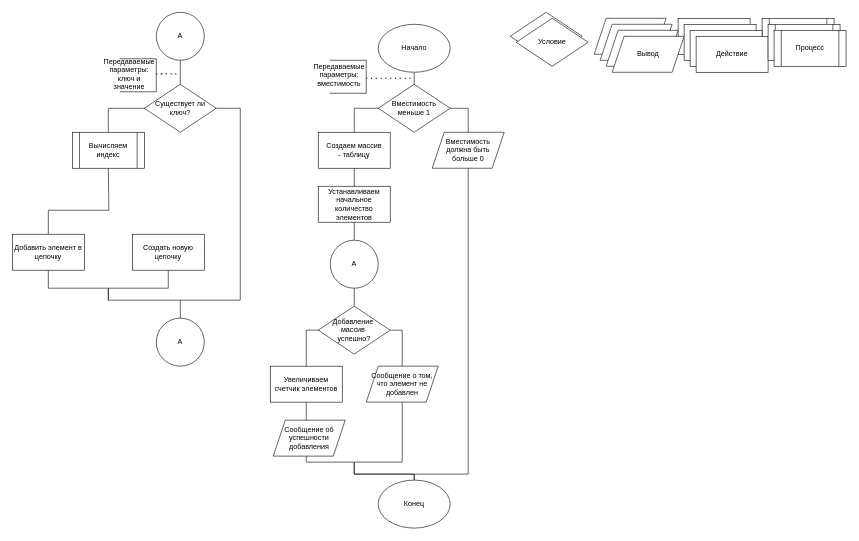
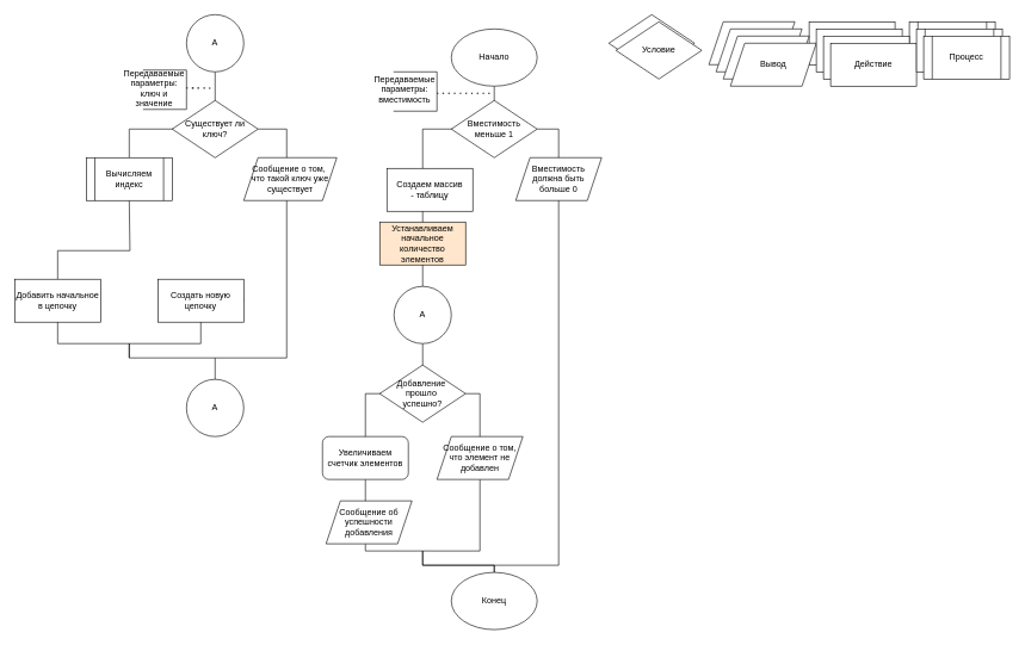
+ <mxCell id="40" value="Сообщение о том,&amp;nbsp;&lt;div&gt;что такой ключ уже существует&lt;/div&gt;" style="shape=parallelogram;perimeter=parallelogramPerimeter;whiteSpace=wrap;html=1;fixedSize=1;" vertex="1" parent="1"><mxGeometry x="340" y="220" width="130" height="60" as="geometry" /></mxCell>
- <mxCell id="23" value="Создаем массив&lt;div&gt;- таблицу&lt;/div&gt;" style="rounded=0;whiteSpace=wrap;html=1;" vertex="1" parent="1"><mxGeometry x="530" y="220" width="120" height="60" as="geometry" /></mxCell>
+ <mxCell id="23" value="Создаем массив&lt;div&gt;- таблицу&lt;/div&gt;" style="rounded=0;whiteSpace=wrap;html=1;" vertex="1" parent="1"><mxGeometry x="540" y="235" width="120" height="60" as="geometry" /></mxCell>
- <mxCell id="22" value="Устанавливаем начальное количество элементов" style="rounded=0;whiteSpace=wrap;html=1;" vertex="1" parent="1"><mxGeometry x="530" y="310" width="120" height="60" as="geometry" /></mxCell>
+ <mxCell id="22" value="Устанавливаем начальное количество элементов" style="rounded=0;whiteSpace=wrap;html=1;fillColor=#ffe6cc;" vertex="1" parent="1"><mxGeometry x="530" y="310" width="120" height="60" as="geometry" /></mxCell>
- <mxCell id="34" value="Добавить элемент в цепочку" style="rounded=0;whiteSpace=wrap;html=1;" vertex="1" parent="1"><mxGeometry x="20" y="390" width="120" height="60" as="geometry" /></mxCell>
+ <mxCell id="34" value="Добавить начальное в цепочку" style="rounded=0;whiteSpace=wrap;html=1;" vertex="1" parent="1"><mxGeometry x="20" y="390" width="120" height="60" as="geometry" /></mxCell>
- <mxCell id="43" value="Добавление&amp;nbsp;&lt;div&gt;массив&amp;nbsp;&lt;/div&gt;&lt;div&gt;успешно?&lt;/div&gt;" style="rhombus;whiteSpace=wrap;html=1;" vertex="1" parent="1"><mxGeometry x="530" y="510" width="120" height="80" as="geometry" /></mxCell>
+ <mxCell id="43" value="Добавление&amp;nbsp;&lt;div&gt;прошло&amp;nbsp;&lt;/div&gt;&lt;div&gt;успешно?&lt;/div&gt;" style="rhombus;whiteSpace=wrap;html=1;" vertex="1" parent="1"><mxGeometry x="530" y="510" width="120" height="80" as="geometry" /></mxCell>
- <mxCell id="33" value="Увеличиваем счетчик элементов" style="rounded=0;whiteSpace=wrap;html=1;" vertex="1" parent="1"><mxGeometry x="450" y="610" width="120" height="60" as="geometry" /></mxCell>
+ <mxCell id="33" value="Увеличиваем счетчик элементов" style="whiteSpace=wrap;html=1;rounded=1;" vertex="1" parent="1"><mxGeometry x="450" y="610" width="120" height="60" as="geometry" /></mxCell>
